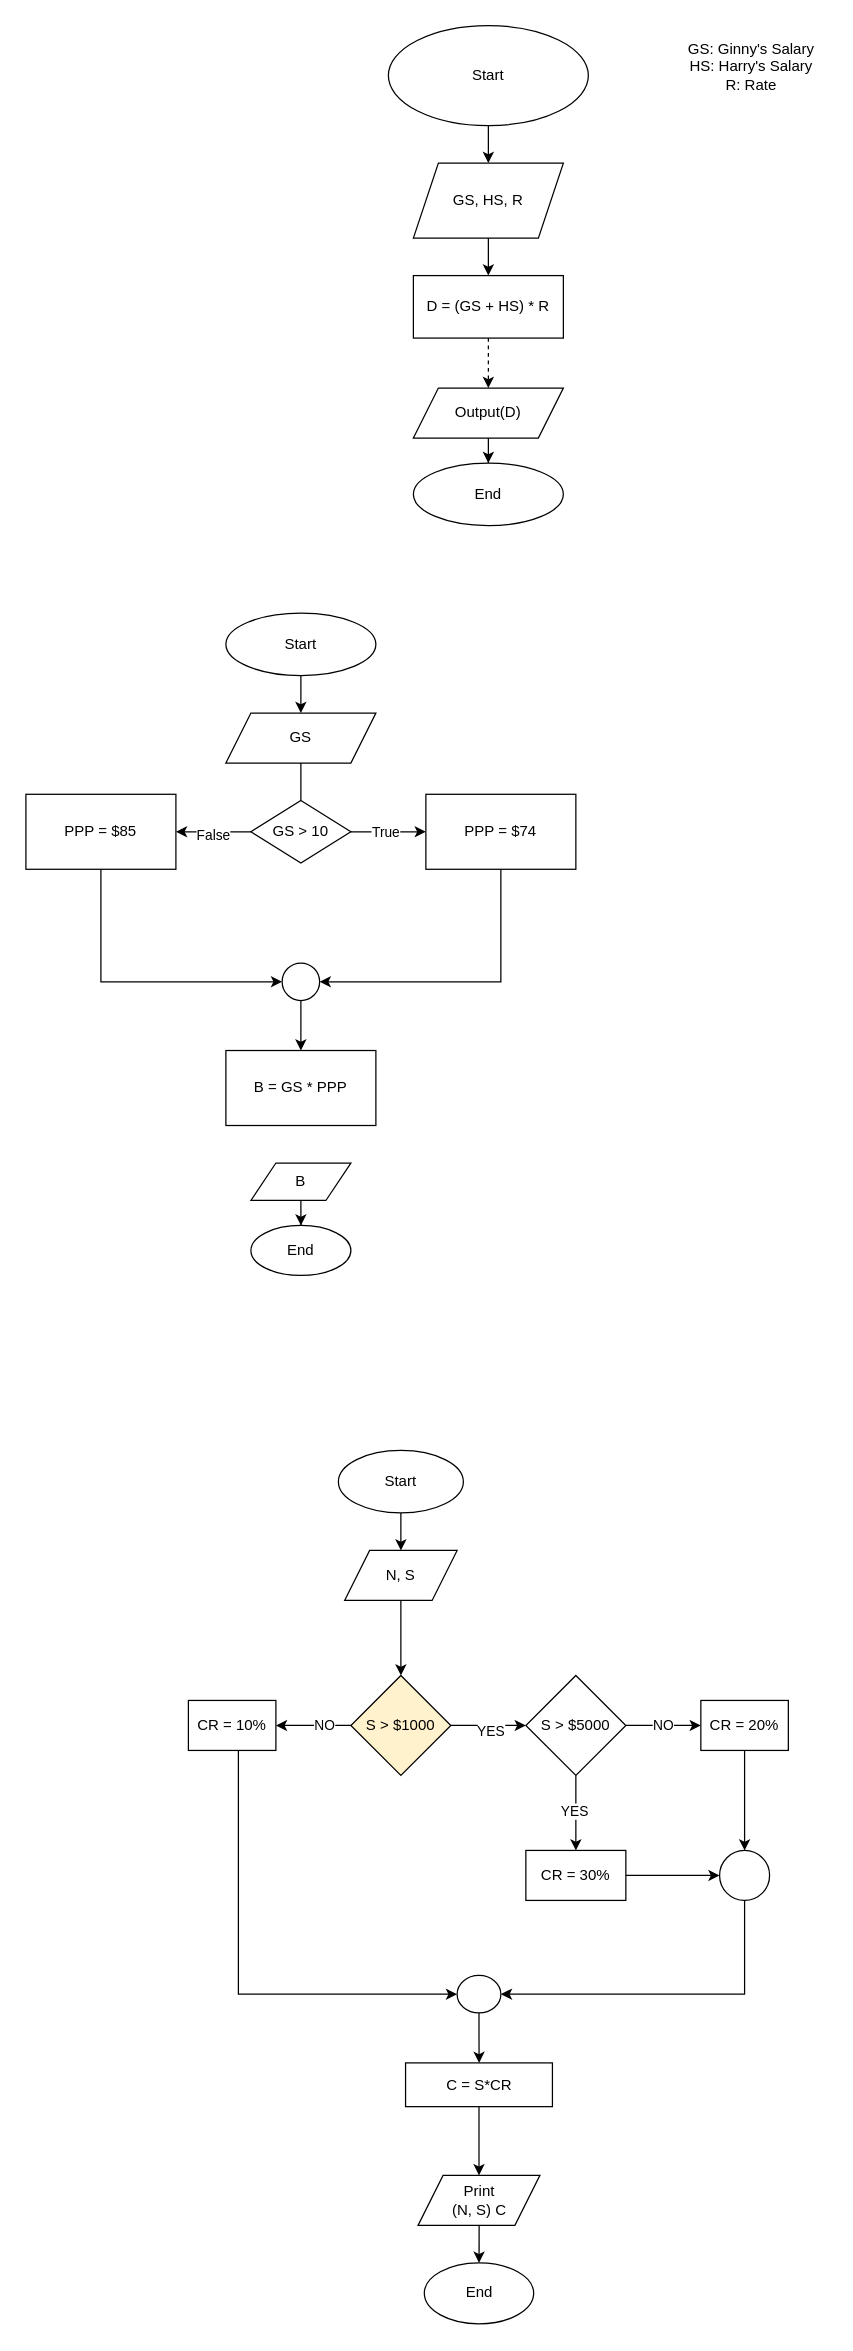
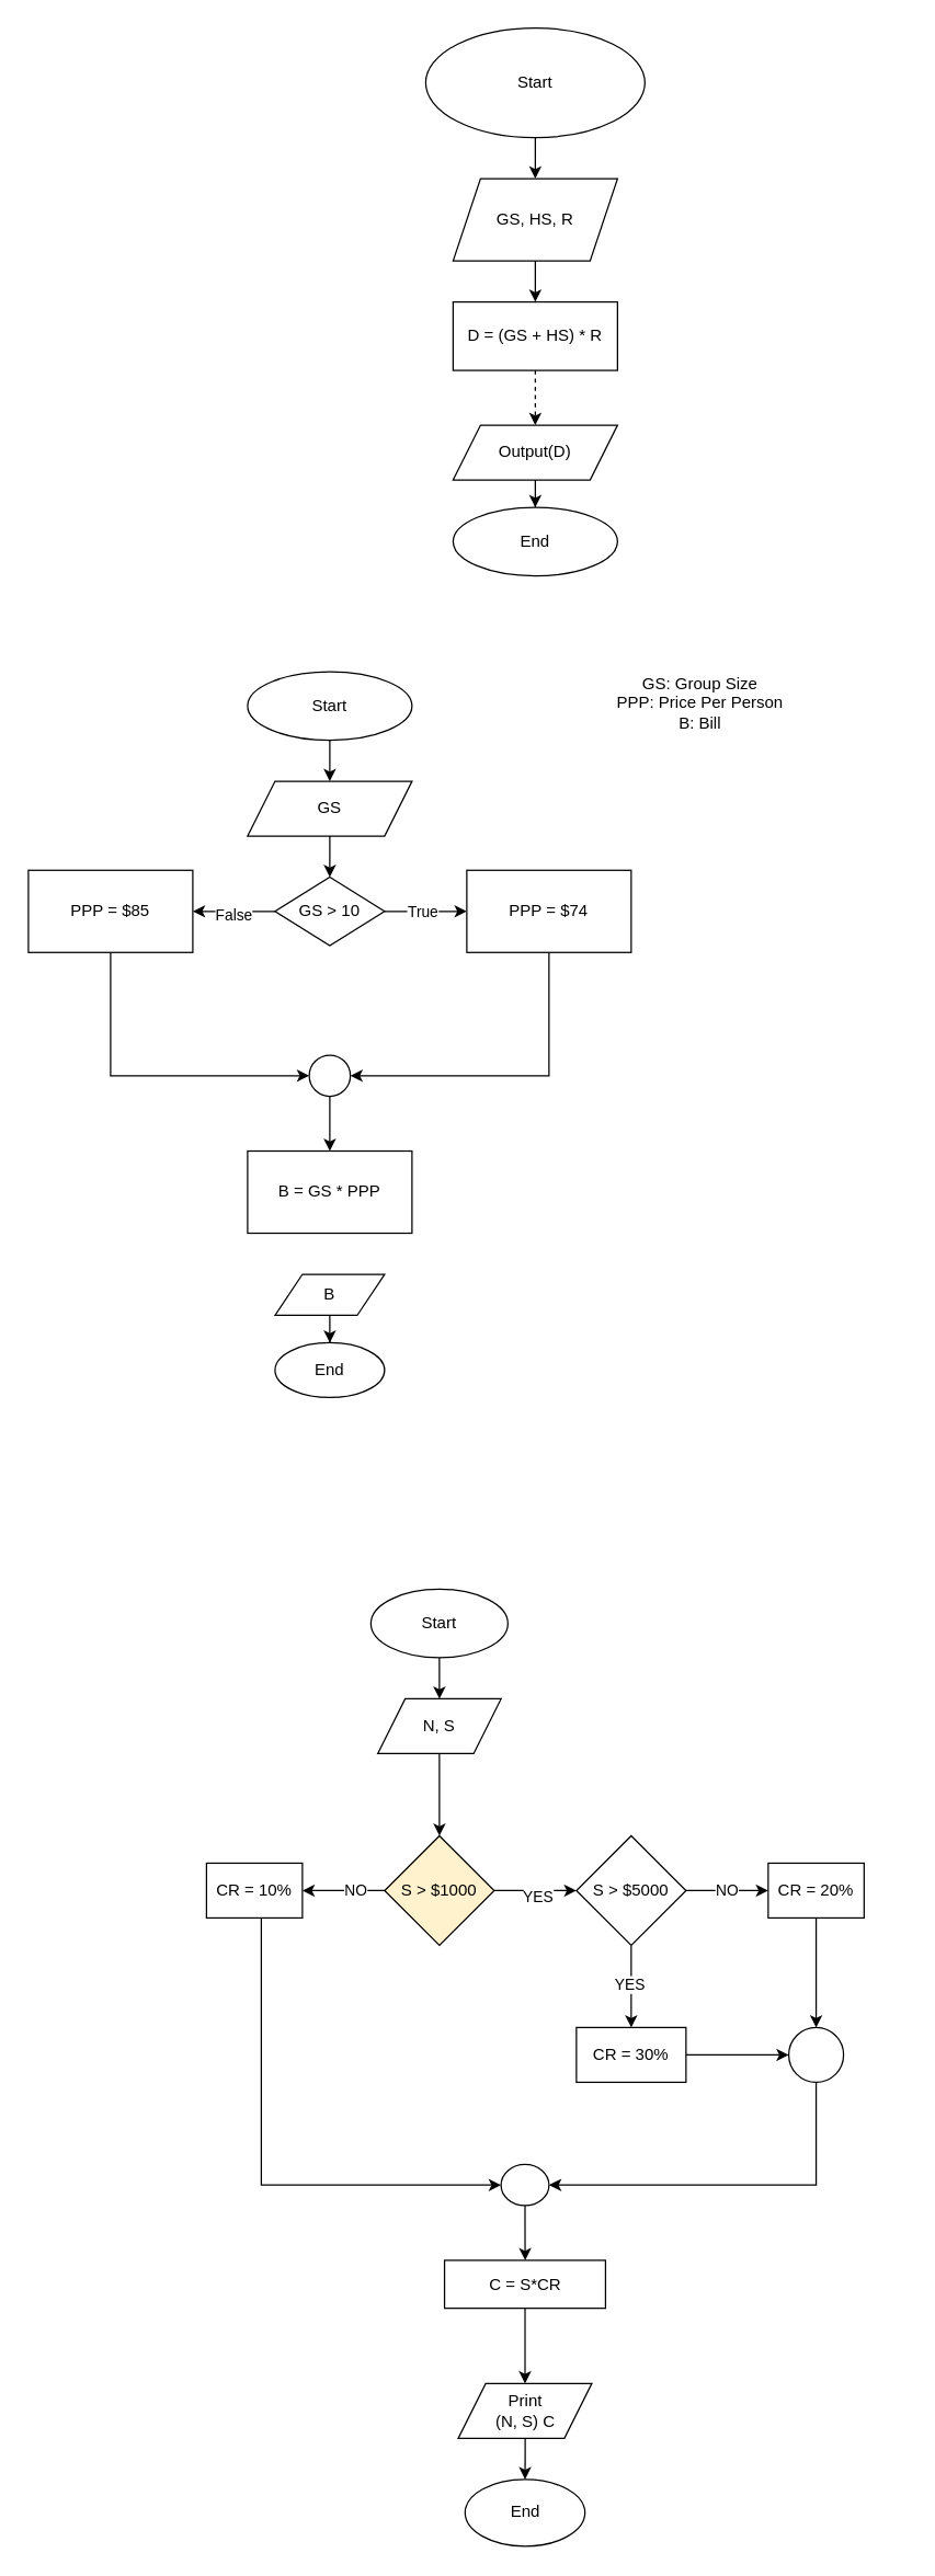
- <mxCell id="6" value="GS: Ginny's Salary&lt;br&gt;HS: Harry's Salary&lt;br&gt;R: Rate" style="text;html=1;align=center;verticalAlign=middle;resizable=0;points=[];autosize=1;strokeColor=none;fillColor=none;" parent="1" vertex="1"><mxGeometry x="540" y="23" width="120" height="60" as="geometry" /></mxCell>
+ <mxCell id="16" value="GS: Group Size&lt;br&gt;PPP: Price Per Person&lt;br&gt;B: Bill" style="text;html=1;align=center;verticalAlign=middle;resizable=0;points=[];autosize=1;strokeColor=none;fillColor=none;" vertex="1" parent="1"><mxGeometry x="440" y="483" width="140" height="60" as="geometry" /></mxCell>
- <mxCell id="14" value="" style="edgeStyle=orthogonalEdgeStyle;rounded=0;orthogonalLoop=1;jettySize=auto;html=1;endArrow=none;" edge="1" parent="1" source="15" target="21"><mxGeometry relative="1" as="geometry" /></mxCell>
+ <mxCell id="14" value="" style="edgeStyle=orthogonalEdgeStyle;rounded=0;orthogonalLoop=1;jettySize=auto;html=1;" edge="1" parent="1" source="15" target="21"><mxGeometry relative="1" as="geometry" /></mxCell>
